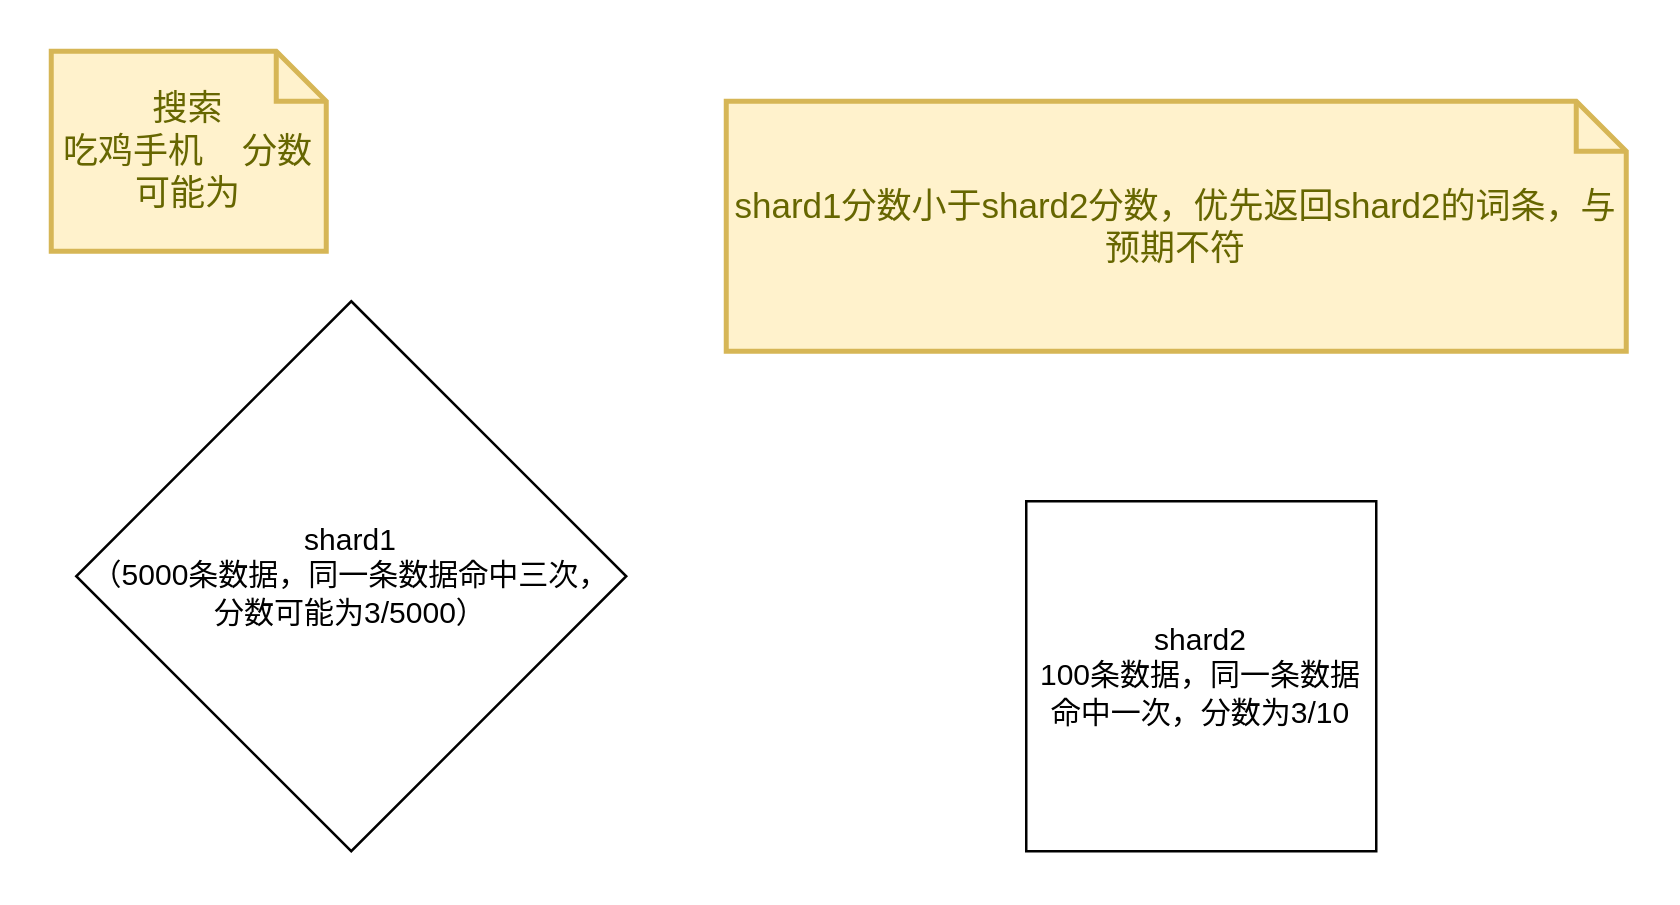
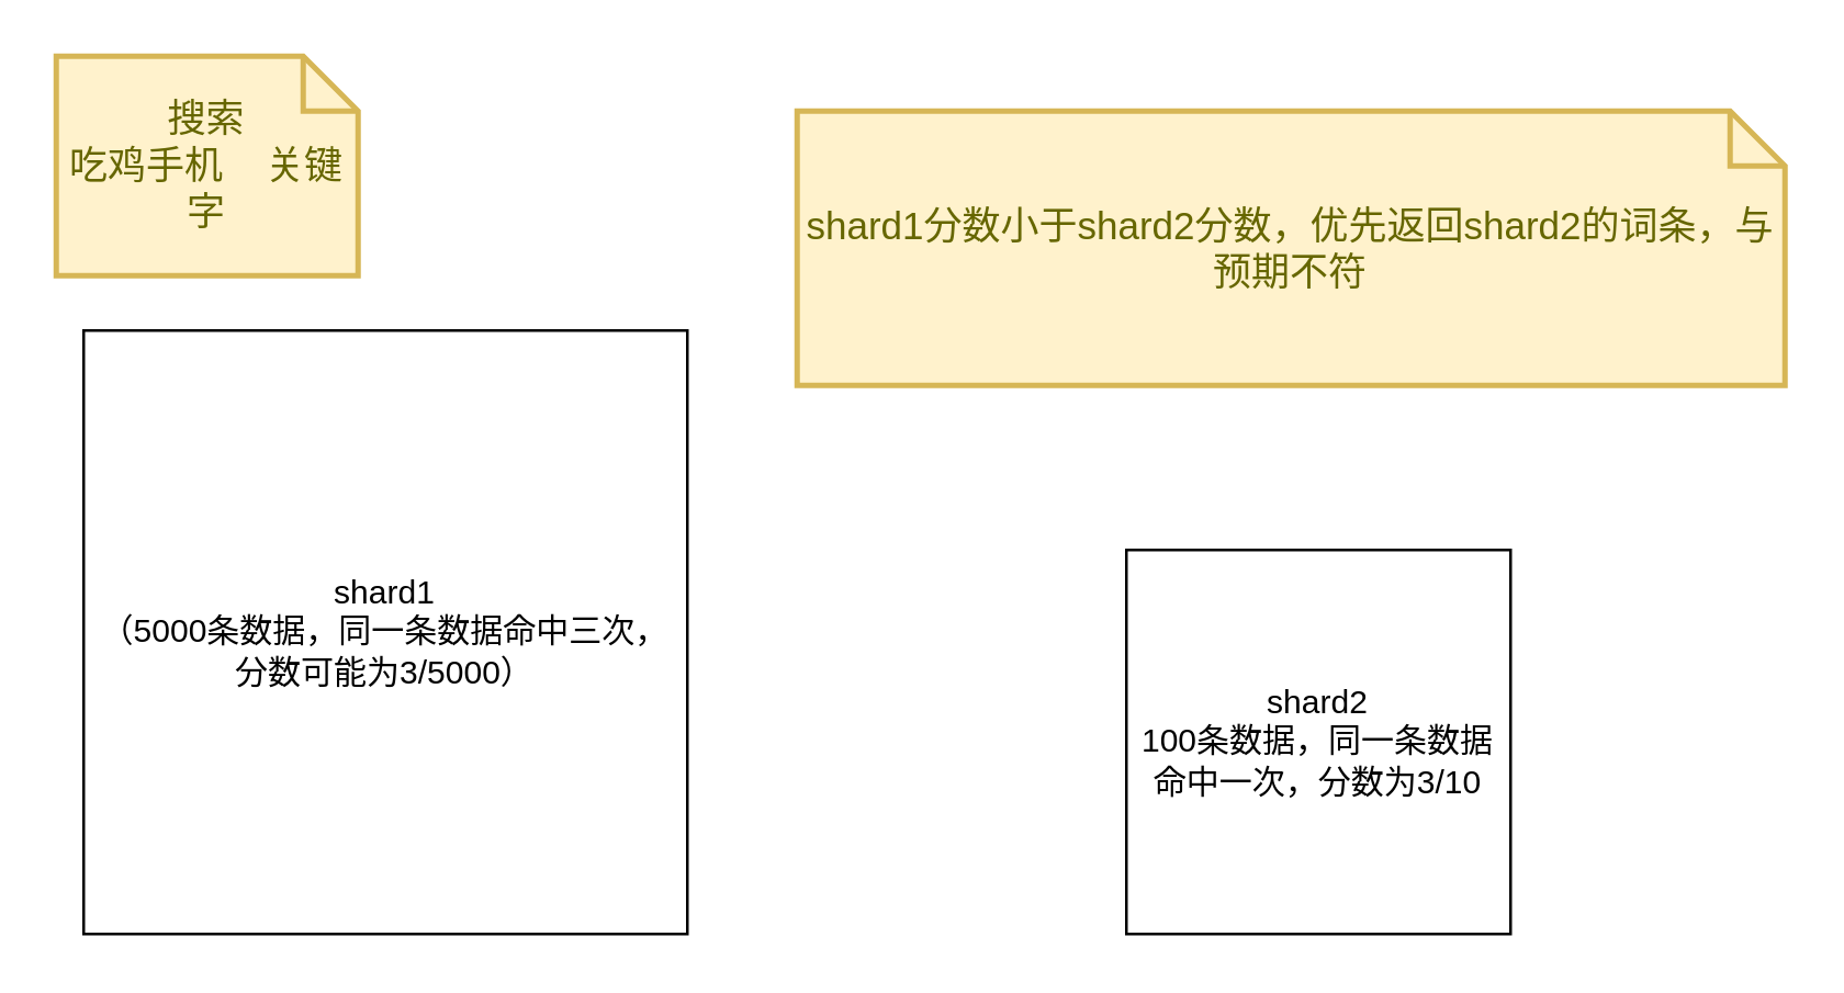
- <mxCell id="5" value="搜索&lt;br&gt;吃鸡手机&amp;nbsp; &amp;nbsp; 分数可能为" style="shape=note;strokeWidth=2;fontSize=14;size=20;whiteSpace=wrap;html=1;fillColor=#fff2cc;strokeColor=#d6b656;fontColor=#666600;align=center;" vertex="1" parent="1"><mxGeometry x="20" y="20" width="110.0" height="80" as="geometry" /></mxCell>
+ <mxCell id="5" value="搜索&lt;br&gt;吃鸡手机&amp;nbsp; &amp;nbsp; 关键字" style="shape=note;strokeWidth=2;fontSize=14;size=20;whiteSpace=wrap;html=1;fillColor=#fff2cc;strokeColor=#d6b656;fontColor=#666600;align=center;" vertex="1" parent="1"><mxGeometry x="20" y="20" width="110.0" height="80" as="geometry" /></mxCell>
- <mxCell id="2" value="shard1&lt;br&gt;（5000条数据，同一条数据命中三次，分数可能为3/5000）" style="rhombus;whiteSpace=wrap;html=1;aspect=fixed;" vertex="1" parent="1"><mxGeometry x="30" y="120" width="220" height="220" as="geometry" /></mxCell>
+ <mxCell id="2" value="shard1&lt;br&gt;（5000条数据，同一条数据命中三次，分数可能为3/5000）" style="whiteSpace=wrap;html=1;aspect=fixed;" vertex="1" parent="1"><mxGeometry x="30" y="120" width="220" height="220" as="geometry" /></mxCell>
